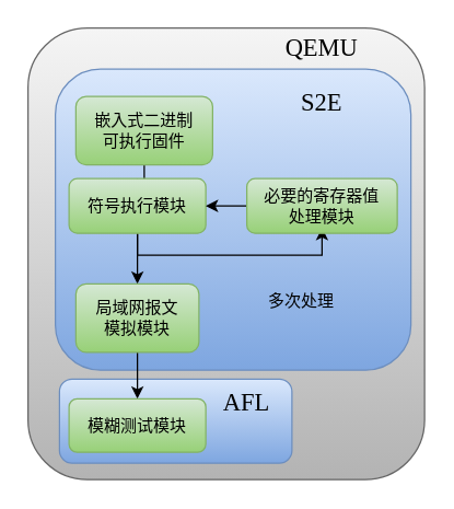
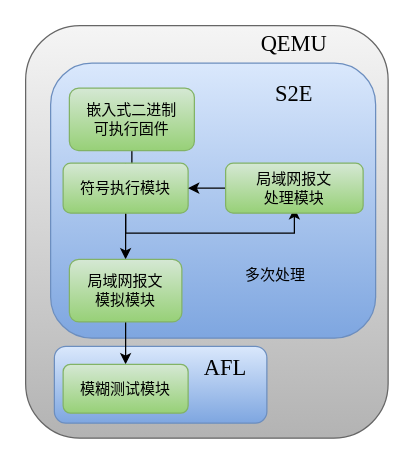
- <mxCell id="10" value="&lt;div&gt;必要的寄存器值&lt;/div&gt;&lt;div&gt;处理模块&lt;/div&gt;" style="rounded=1;whiteSpace=wrap;html=1;fontFamily=Lucida Console;fillColor=#d5e8d4;gradientColor=#97d077;strokeColor=#82b366;" parent="1" vertex="1"><mxGeometry x="180" y="130" width="110" height="40" as="geometry" /></mxCell>
+ <mxCell id="10" value="&lt;div&gt;局域网报文&lt;/div&gt;&lt;div&gt;处理模块&lt;/div&gt;" style="rounded=1;whiteSpace=wrap;html=1;fontFamily=Lucida Console;fillColor=#d5e8d4;gradientColor=#97d077;strokeColor=#82b366;" parent="1" vertex="1"><mxGeometry x="180" y="130" width="110" height="40" as="geometry" /></mxCell>
